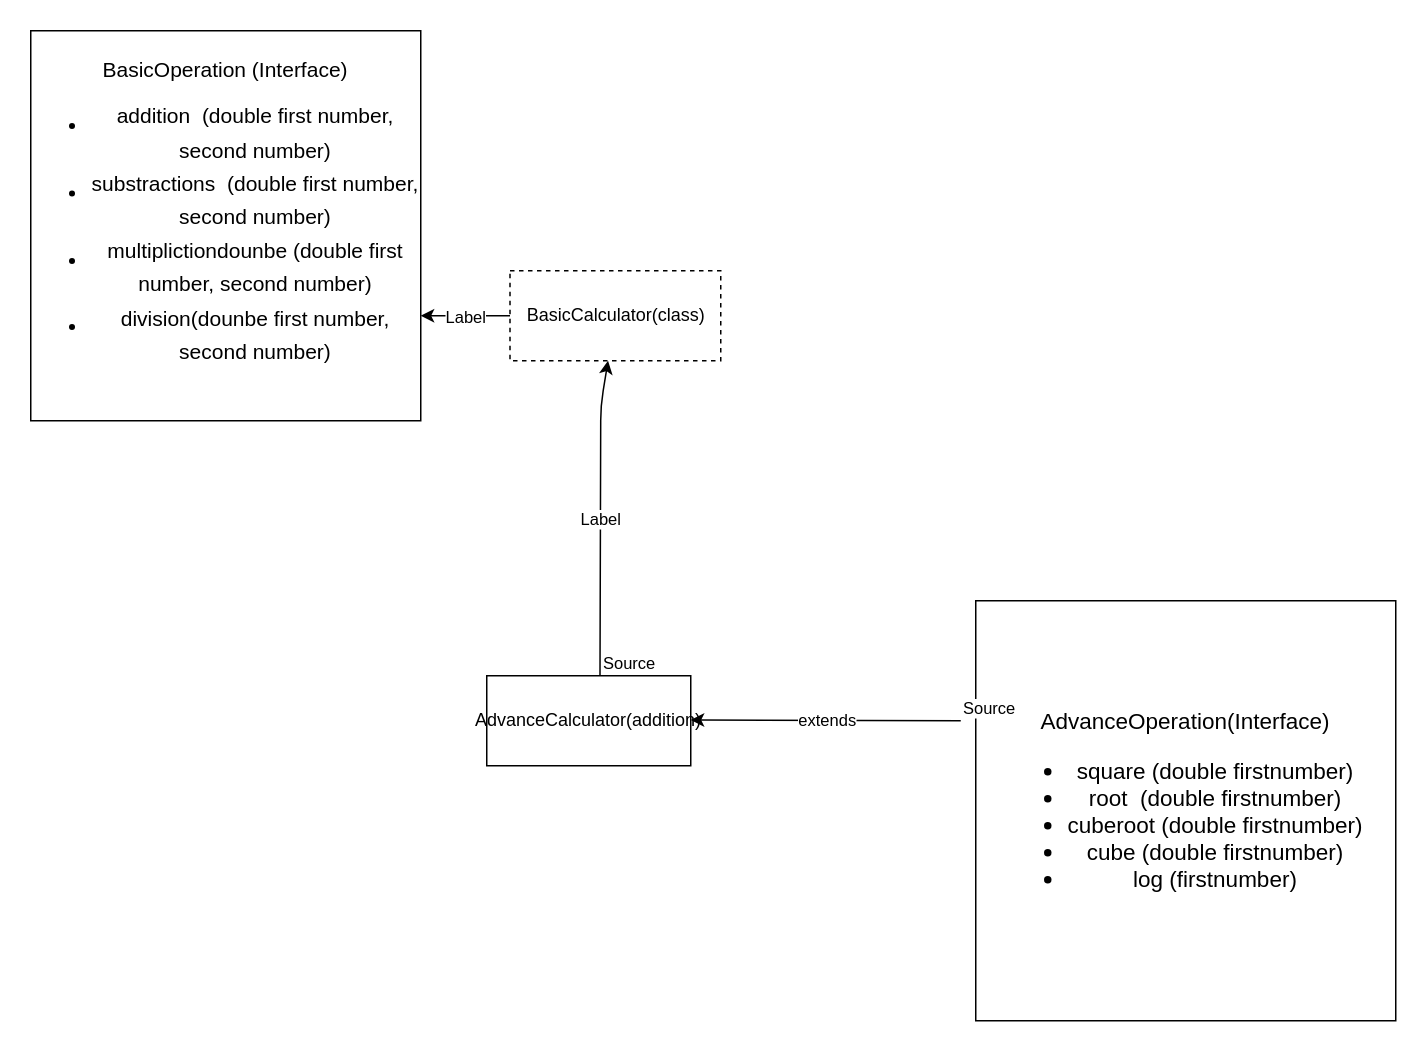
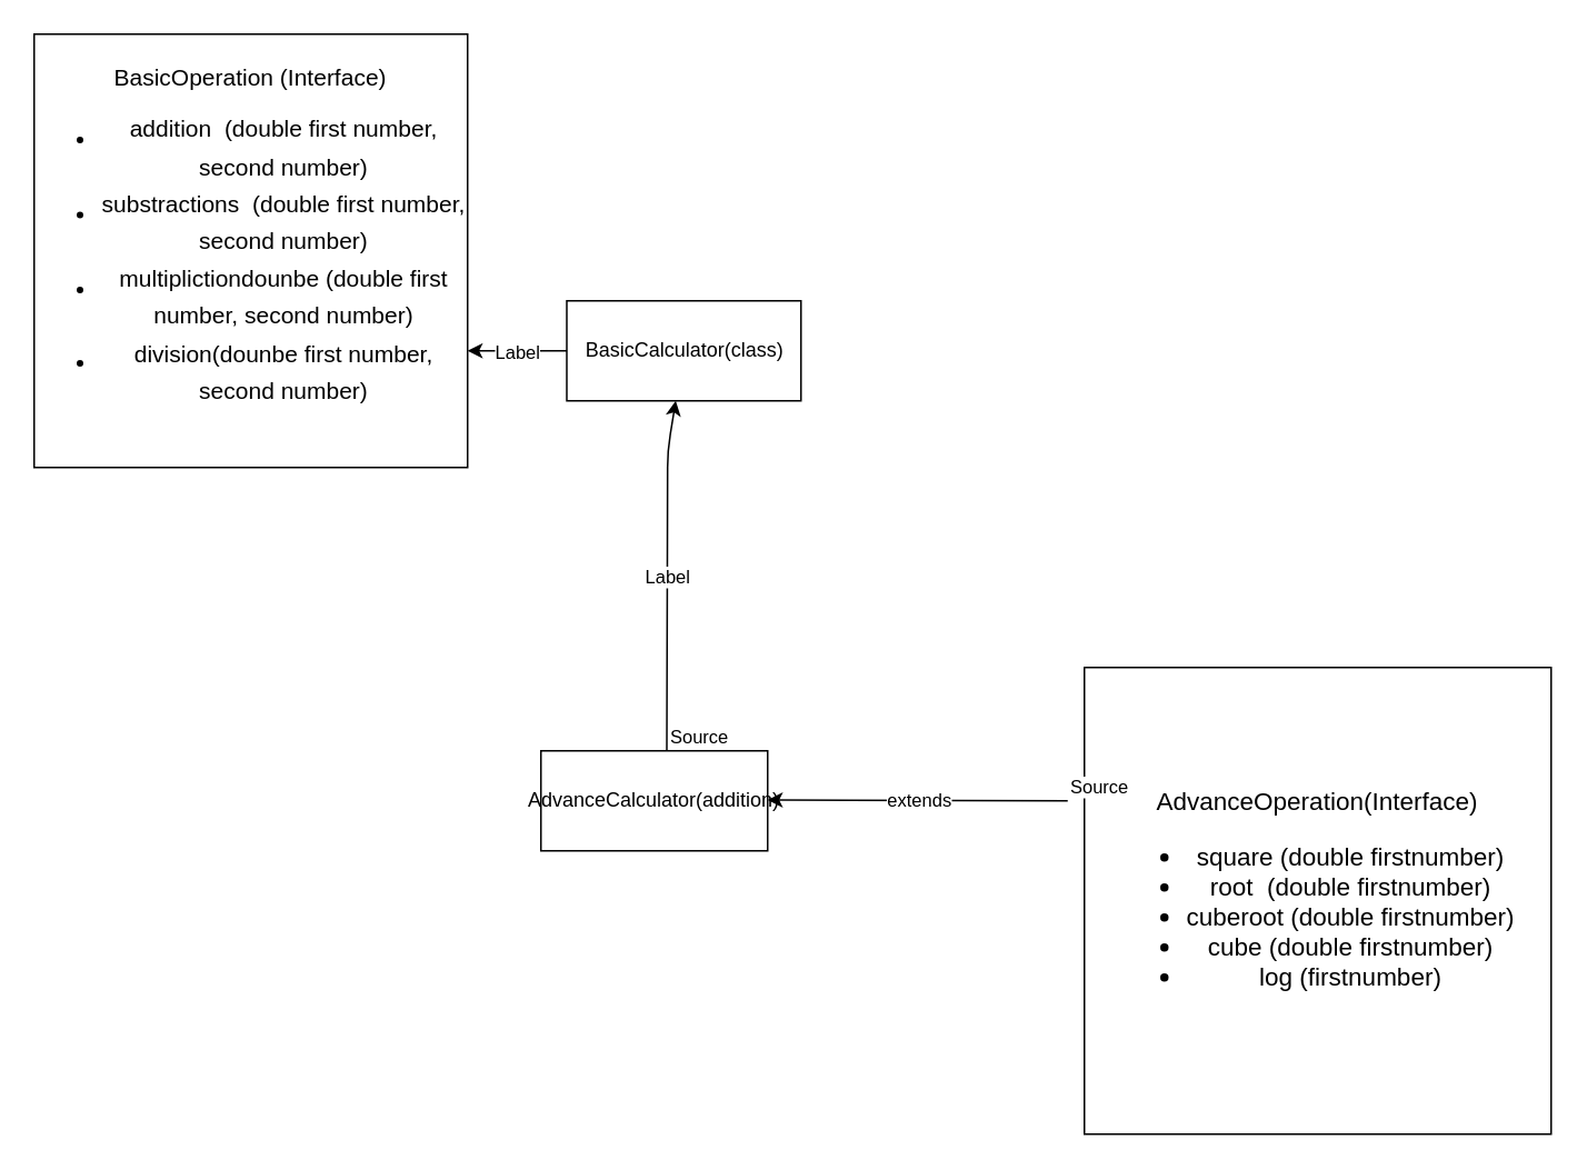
- <mxCell id="11" value="BasicCalculator(class)" style="rounded=0;whiteSpace=wrap;html=1;dashed=1;" vertex="1" parent="1"><mxGeometry x="339.5" y="180" width="140.5" height="60" as="geometry" /></mxCell>
+ <mxCell id="11" value="BasicCalculator(class)" style="rounded=0;whiteSpace=wrap;html=1;" vertex="1" parent="1"><mxGeometry x="339.5" y="180" width="140.5" height="60" as="geometry" /></mxCell>
